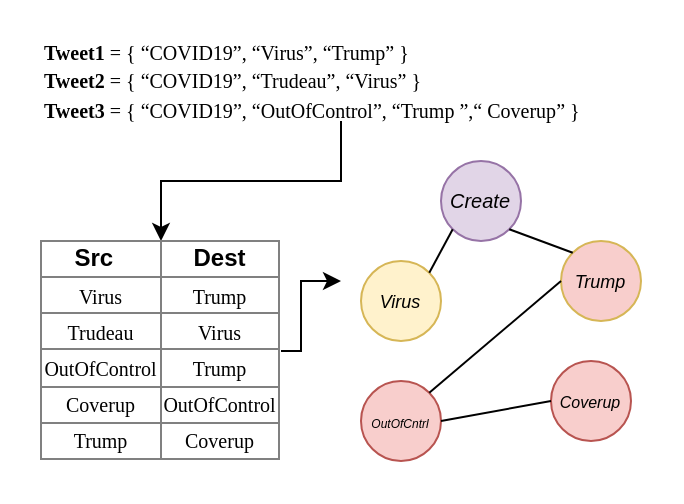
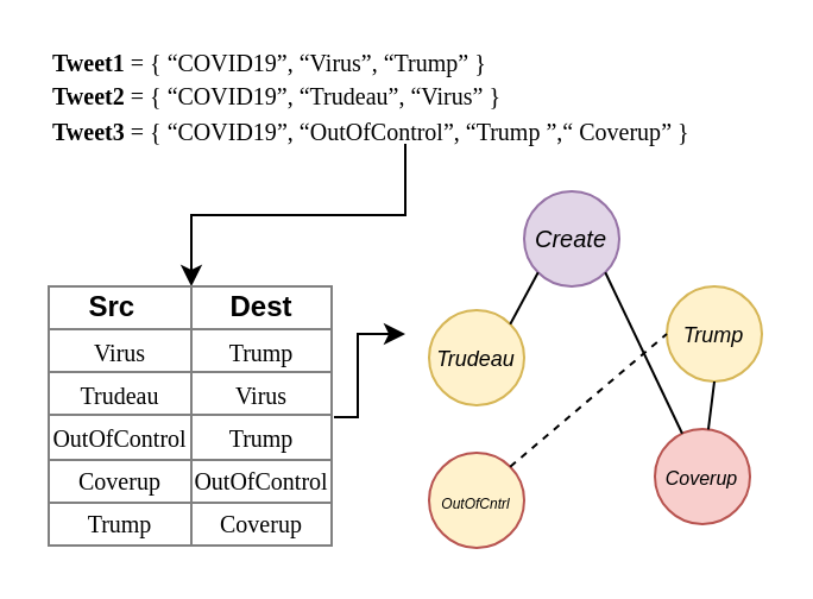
- <mxCell id="12" value="" style="endArrow=none;html=1;exitX=1;exitY=1;exitDx=0;exitDy=0;entryX=0;entryY=0;entryDx=0;entryDy=0;" edge="1" parent="1" source="3" target="2"><mxGeometry width="50" height="50" relative="1" as="geometry"><mxPoint x="110" y="150" as="sourcePoint" /><mxPoint x="160" y="100" as="targetPoint" /></mxGeometry></mxCell>
+ <mxCell id="12" value="" style="endArrow=none;html=1;exitX=1;exitY=1;exitDx=0;exitDy=0;" edge="1" parent="1" source="3" target="9"><mxGeometry width="50" height="50" relative="1" as="geometry"><mxPoint x="110" y="150" as="sourcePoint" /><mxPoint x="160" y="100" as="targetPoint" /></mxGeometry></mxCell>
- <mxCell id="2" value="&lt;i&gt;&lt;font style=&quot;font-size: 9px&quot;&gt;Trump&lt;/font&gt;&lt;/i&gt;" style="ellipse;whiteSpace=wrap;html=1;aspect=fixed;fillColor=#f8cecc;strokeColor=#d6b656;" vertex="1" parent="1"><mxGeometry x="280" y="120" width="40" height="40" as="geometry" /></mxCell>
+ <mxCell id="2" value="&lt;i&gt;&lt;font style=&quot;font-size: 9px&quot;&gt;Trump&lt;/font&gt;&lt;/i&gt;" style="ellipse;whiteSpace=wrap;html=1;aspect=fixed;fillColor=#fff2cc;strokeColor=#d6b656;" vertex="1" parent="1"><mxGeometry x="280" y="120" width="40" height="40" as="geometry" /></mxCell>
- <mxCell id="4" value="&lt;i&gt;&lt;font style=&quot;font-size: 9px&quot;&gt;Virus&lt;/font&gt;&lt;/i&gt;" style="ellipse;whiteSpace=wrap;html=1;aspect=fixed;fillColor=#fff2cc;strokeColor=#d6b656;" vertex="1" parent="1"><mxGeometry x="180" y="130" width="40" height="40" as="geometry" /></mxCell>
+ <mxCell id="4" value="&lt;i&gt;&lt;font style=&quot;font-size: 9px&quot;&gt;Trudeau&lt;/font&gt;&lt;/i&gt;" style="ellipse;whiteSpace=wrap;html=1;aspect=fixed;fillColor=#fff2cc;strokeColor=#d6b656;" vertex="1" parent="1"><mxGeometry x="180" y="130" width="40" height="40" as="geometry" /></mxCell>
+ <mxCell id="14" value="" style="endArrow=none;html=1;exitX=0.5;exitY=1;exitDx=0;exitDy=0;" edge="1" parent="1" source="2" target="9"><mxGeometry width="50" height="50" relative="1" as="geometry"><mxPoint x="110" y="150" as="sourcePoint" /><mxPoint x="160" y="100" as="targetPoint" /></mxGeometry></mxCell>
- <mxCell id="15" value="" style="endArrow=none;html=1;exitX=1;exitY=0;exitDx=0;exitDy=0;entryX=0;entryY=0.5;entryDx=0;entryDy=0;" edge="1" parent="1" source="10" target="2"><mxGeometry width="50" height="50" relative="1" as="geometry"><mxPoint x="110" y="150" as="sourcePoint" /><mxPoint x="160" y="100" as="targetPoint" /></mxGeometry></mxCell>
+ <mxCell id="15" value="" style="endArrow=none;html=1;exitX=1;exitY=0;exitDx=0;exitDy=0;entryX=0;entryY=0.5;entryDx=0;entryDy=0;dashed=1;" edge="1" parent="1" source="10" target="2"><mxGeometry width="50" height="50" relative="1" as="geometry"><mxPoint x="110" y="150" as="sourcePoint" /><mxPoint x="160" y="100" as="targetPoint" /></mxGeometry></mxCell>
- <mxCell id="13" value="" style="endArrow=none;html=1;entryX=1;entryY=0.5;entryDx=0;entryDy=0;exitX=0;exitY=0.5;exitDx=0;exitDy=0;" edge="1" parent="1" source="9" target="10"><mxGeometry width="50" height="50" relative="1" as="geometry"><mxPoint x="110" y="150" as="sourcePoint" /><mxPoint x="160" y="100" as="targetPoint" /></mxGeometry></mxCell>
- <mxCell id="10" value="&lt;i&gt;&lt;font style=&quot;font-size: 6px&quot;&gt;OutOfCntrl&lt;/font&gt;&lt;/i&gt;" style="ellipse;whiteSpace=wrap;html=1;aspect=fixed;fillColor=#f8cecc;strokeColor=#b85450;" vertex="1" parent="1"><mxGeometry x="180" y="190" width="40" height="40" as="geometry" /></mxCell>
+ <mxCell id="10" value="&lt;i&gt;&lt;font style=&quot;font-size: 6px&quot;&gt;OutOfCntrl&lt;/font&gt;&lt;/i&gt;" style="ellipse;whiteSpace=wrap;html=1;aspect=fixed;fillColor=#fff2cc;strokeColor=#b85450;" vertex="1" parent="1"><mxGeometry x="180" y="190" width="40" height="40" as="geometry" /></mxCell>
